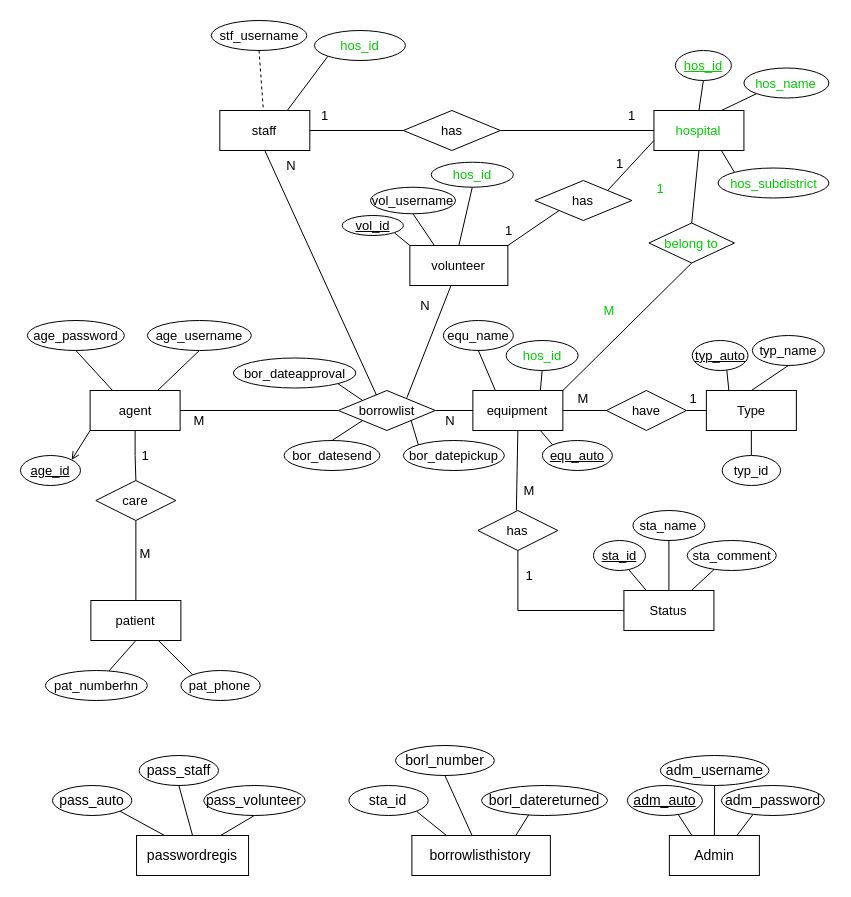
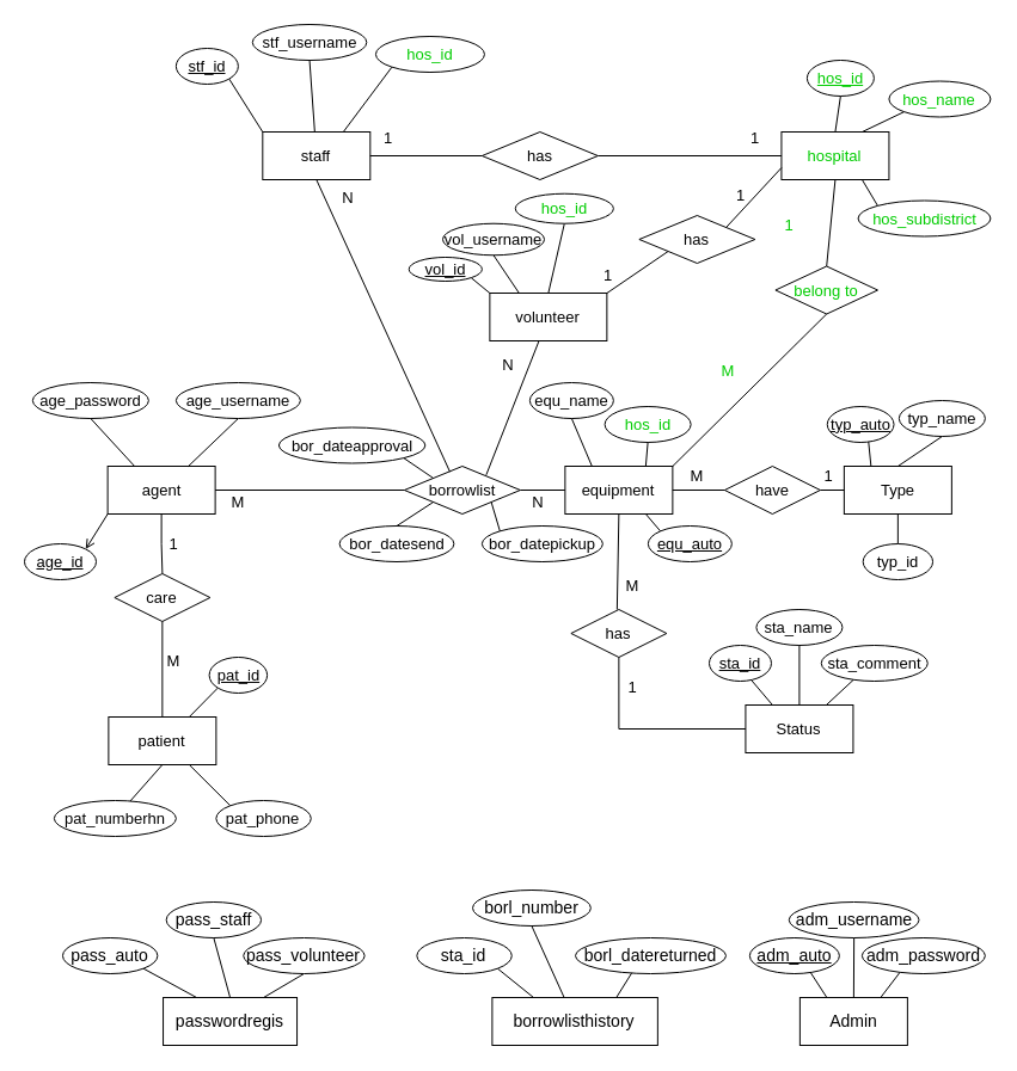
+ <mxCell id="109" value="&lt;font&gt;&lt;u&gt;stf_id&lt;/u&gt;&lt;/font&gt;" style="ellipse;whiteSpace=wrap;html=1;fontSize=13;" parent="1" vertex="1"><mxGeometry x="146.87" y="40" width="52" height="30" as="geometry" /></mxCell>
- <mxCell id="110" style="rounded=0;orthogonalLoop=1;jettySize=auto;html=1;exitX=0.5;exitY=1;exitDx=0;exitDy=0;endArrow=none;endFill=0;fontSize=13;dashed=1;" parent="1" source="111" target="105" edge="1"><mxGeometry relative="1" as="geometry" /></mxCell>
+ <mxCell id="110" style="rounded=0;orthogonalLoop=1;jettySize=auto;html=1;exitX=0.5;exitY=1;exitDx=0;exitDy=0;endArrow=none;endFill=0;fontSize=13;" parent="1" source="111" target="105" edge="1"><mxGeometry relative="1" as="geometry" /></mxCell>
+ <mxCell id="108" style="rounded=0;orthogonalLoop=1;jettySize=auto;html=1;exitX=1;exitY=1;exitDx=0;exitDy=0;entryX=0;entryY=0;entryDx=0;entryDy=0;endArrow=none;endFill=0;fontSize=13;" parent="1" source="109" target="105" edge="1"><mxGeometry relative="1" as="geometry" /></mxCell>
+ <mxCell id="57" value="&lt;font&gt;&lt;u&gt;pat_id&lt;/u&gt;&lt;/font&gt;" style="ellipse;whiteSpace=wrap;html=1;fontSize=13;" parent="1" vertex="1"><mxGeometry x="174.62" y="550" width="48.5" height="30" as="geometry" /></mxCell>
+ <mxCell id="56" style="rounded=0;orthogonalLoop=1;jettySize=auto;html=1;exitX=0;exitY=1;exitDx=0;exitDy=0;entryX=0.75;entryY=0;entryDx=0;entryDy=0;endArrow=none;endFill=0;fontSize=13;" parent="1" source="57" target="4" edge="1"><mxGeometry relative="1" as="geometry" /></mxCell>
